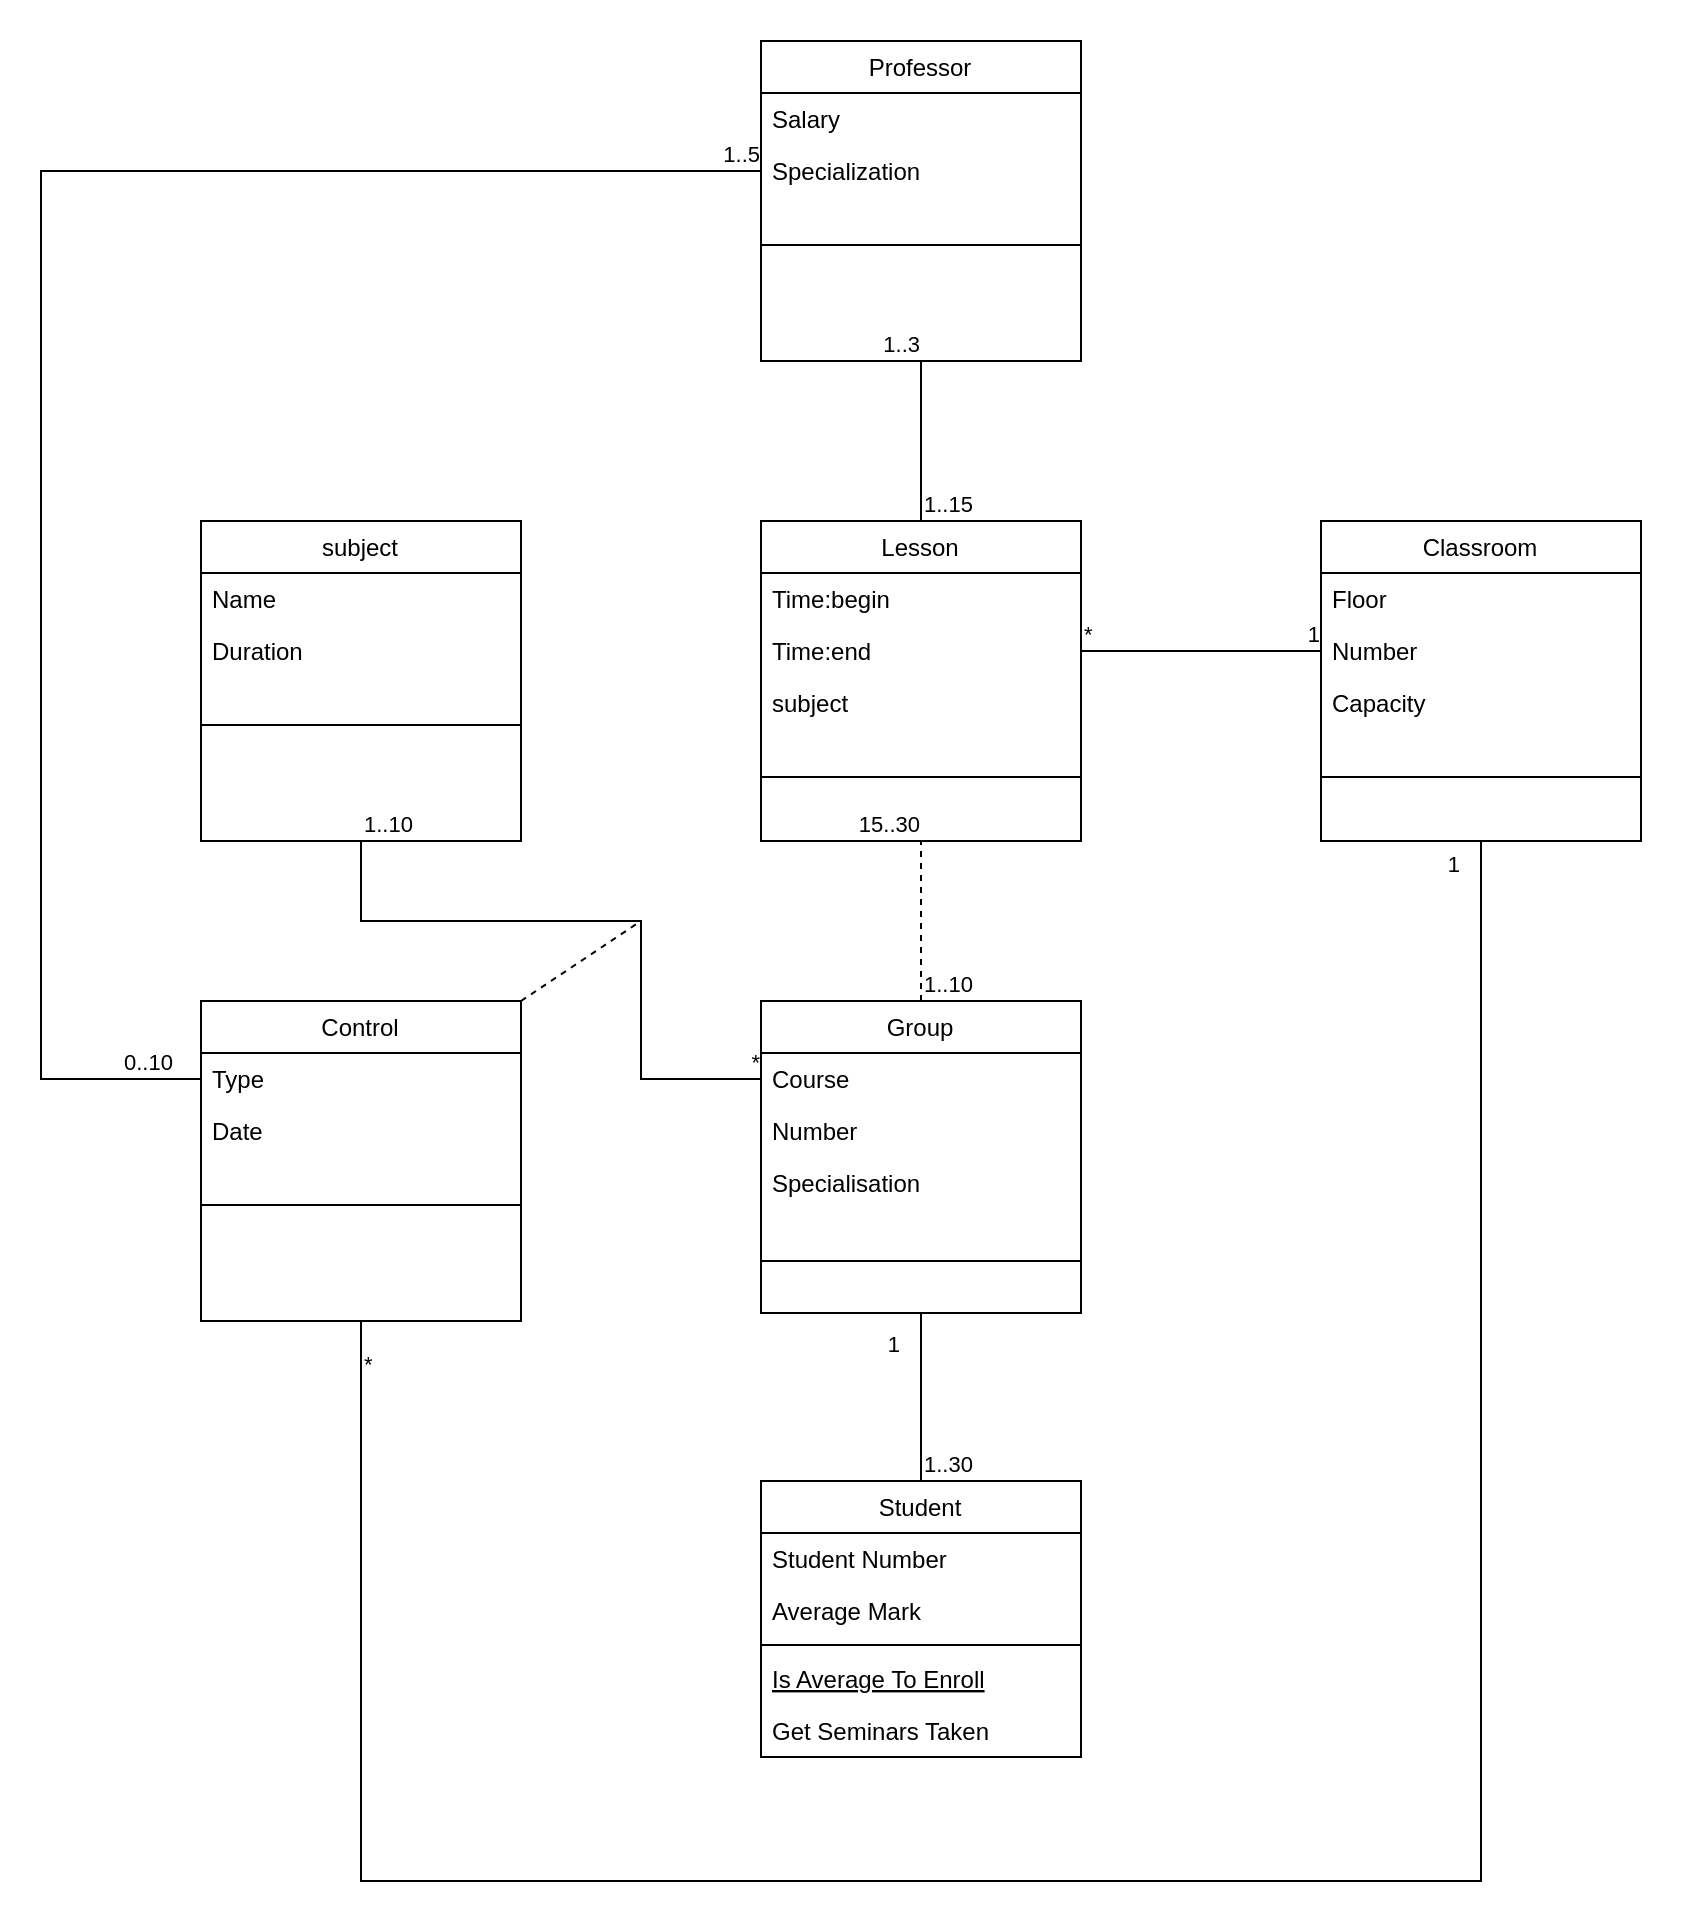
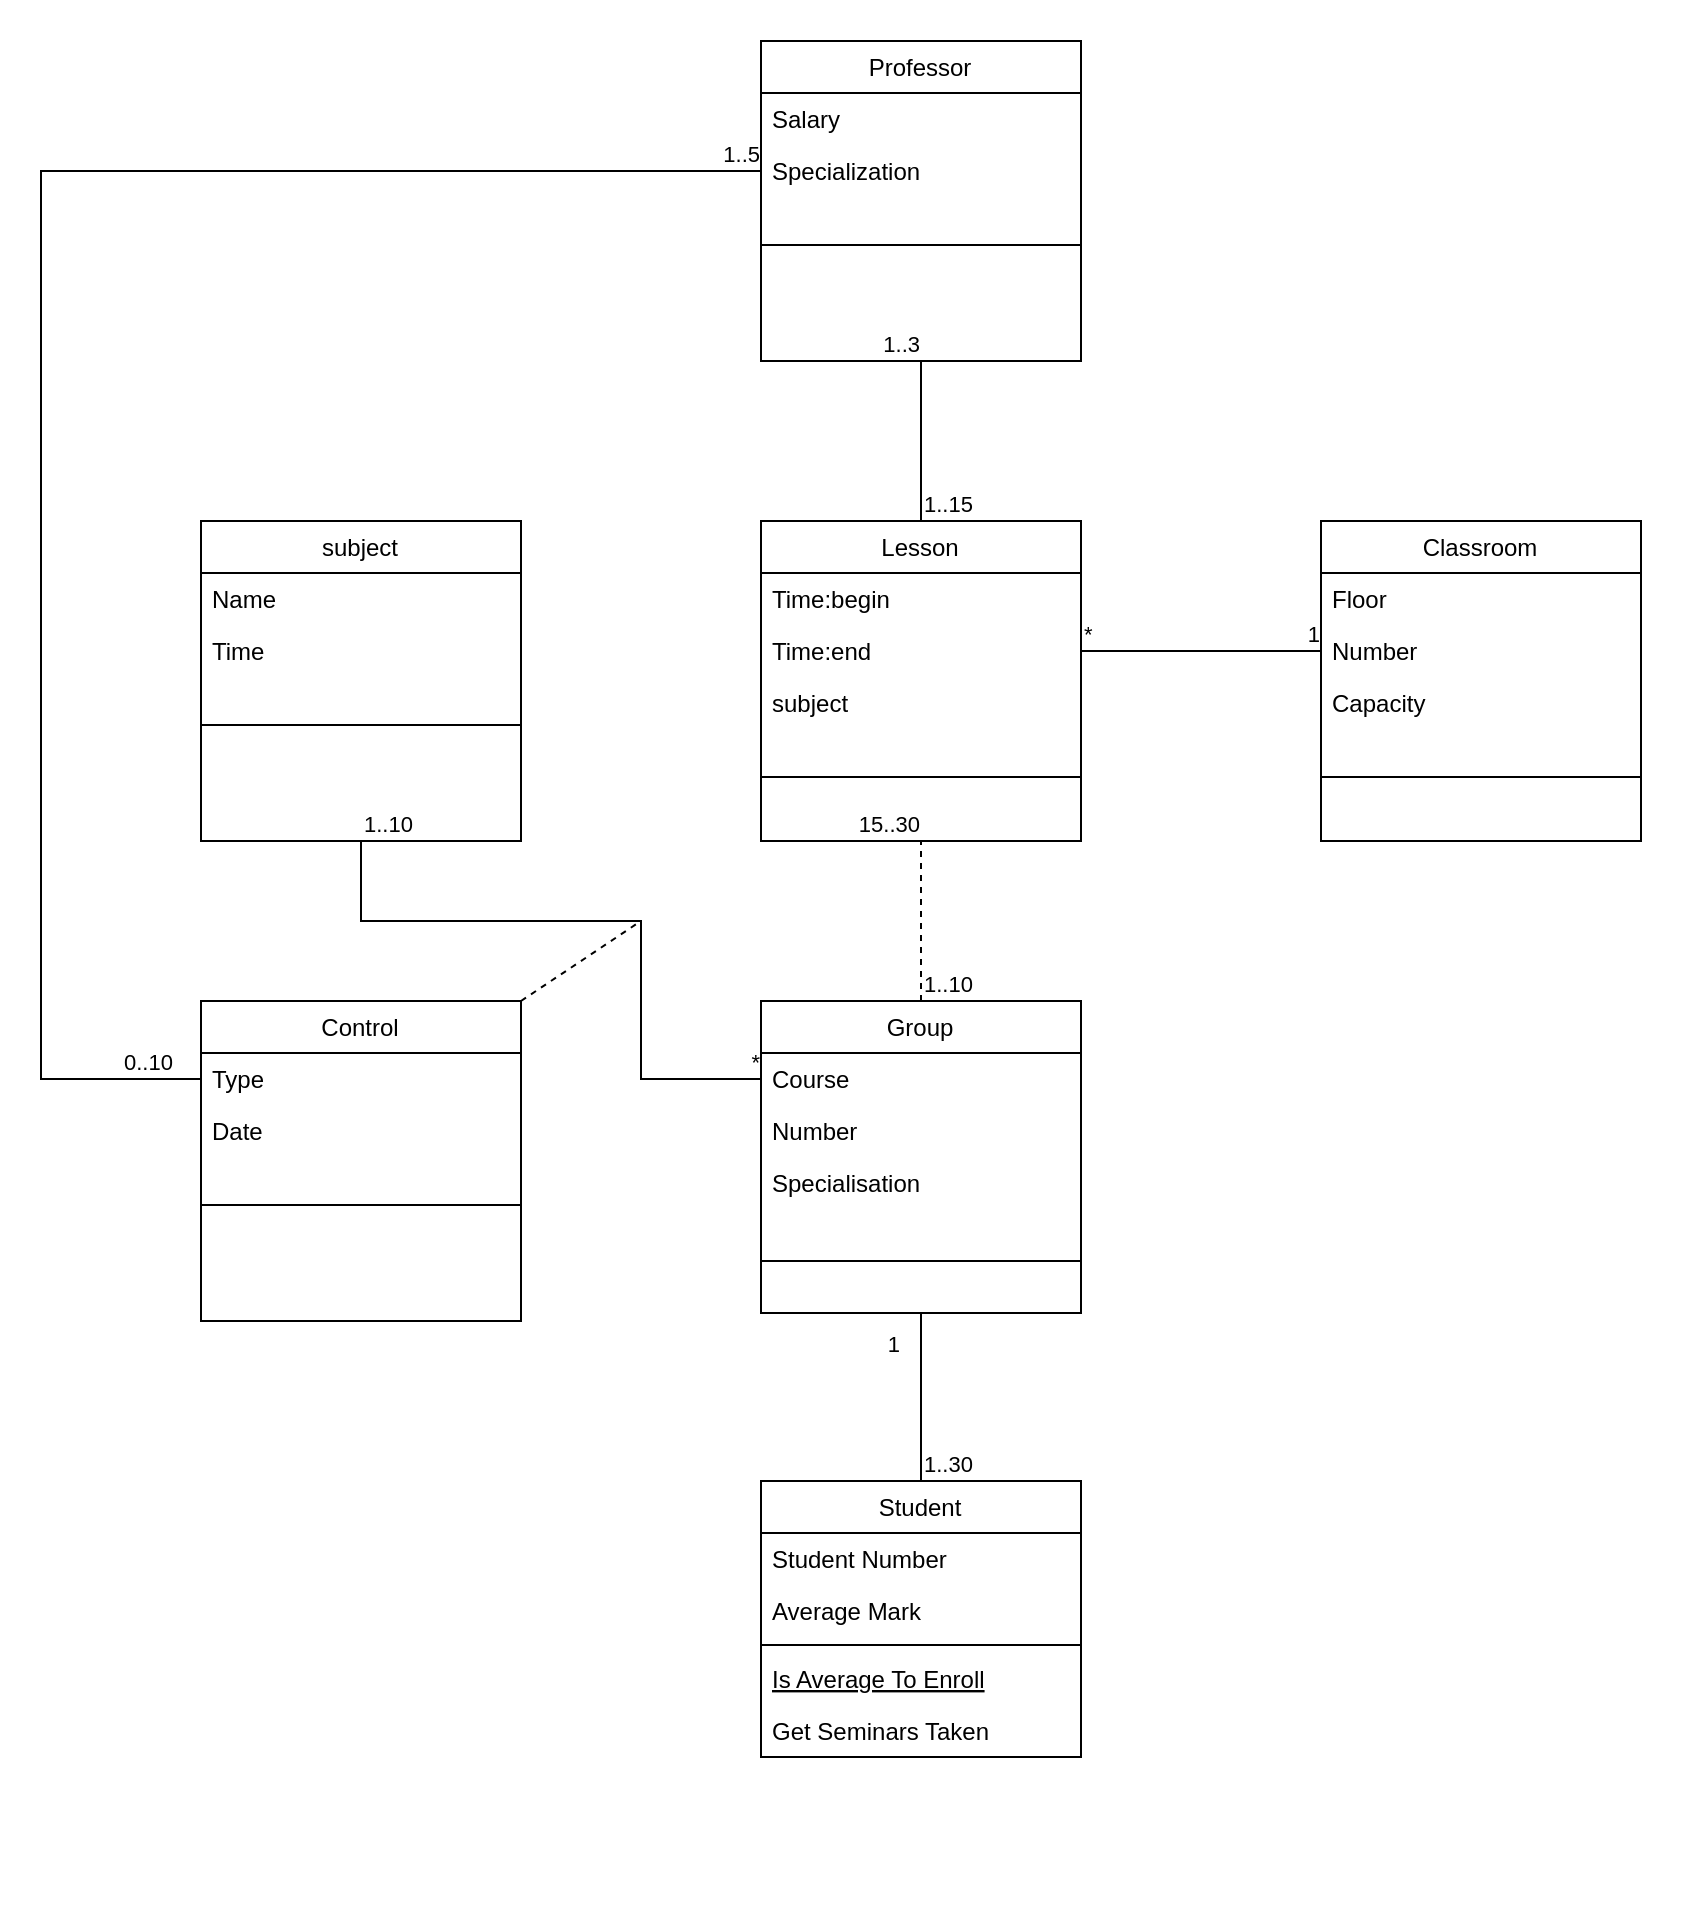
- <mxCell id="24" value="Duration" style="text;align=left;verticalAlign=top;spacingLeft=4;spacingRight=4;overflow=hidden;rotatable=0;points=[[0,0.5],[1,0.5]];portConstraint=eastwest;" vertex="1" parent="22"><mxGeometry y="52" width="160" height="26" as="geometry" /></mxCell>
+ <mxCell id="24" value="Time" style="text;align=left;verticalAlign=top;spacingLeft=4;spacingRight=4;overflow=hidden;rotatable=0;points=[[0,0.5],[1,0.5]];portConstraint=eastwest;" vertex="1" parent="22"><mxGeometry y="52" width="160" height="26" as="geometry" /></mxCell>
- <mxCell id="44" value="" style="endArrow=none;html=1;edgeStyle=orthogonalEdgeStyle;rounded=0;entryX=0.5;entryY=1;entryDx=0;entryDy=0;exitX=0.5;exitY=1;exitDx=0;exitDy=0;" edge="1" parent="1" source="26" target="12"><mxGeometry relative="1" as="geometry"><mxPoint x="590" y="690" as="sourcePoint" /><mxPoint x="750" y="690" as="targetPoint" /><Array as="points"><mxPoint x="180" y="940" /><mxPoint x="740" y="940" /></Array></mxGeometry></mxCell>
- <mxCell id="45" value="*" style="edgeLabel;resizable=0;html=1;align=left;verticalAlign=bottom;" connectable="0" vertex="1" parent="44"><mxGeometry x="-1" relative="1" as="geometry"><mxPoint y="30" as="offset" /></mxGeometry></mxCell>
- <mxCell id="46" value="1" style="edgeLabel;resizable=0;html=1;align=right;verticalAlign=bottom;" connectable="0" vertex="1" parent="44"><mxGeometry x="1" relative="1" as="geometry"><mxPoint x="-10" y="20" as="offset" /></mxGeometry></mxCell>
